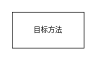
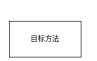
- <mxCell id="2" value="目标方法" style="rounded=0;whiteSpace=wrap;html=1;" vertex="1" parent="1"><mxGeometry x="20" y="20" width="120" height="60" as="geometry" /></mxCell>
+ <mxCell id="2" value="目标方法" style="rounded=0;whiteSpace=wrap;html=1;" vertex="1" parent="1"><mxGeometry x="15" y="35" width="120" height="60" as="geometry" /></mxCell>
